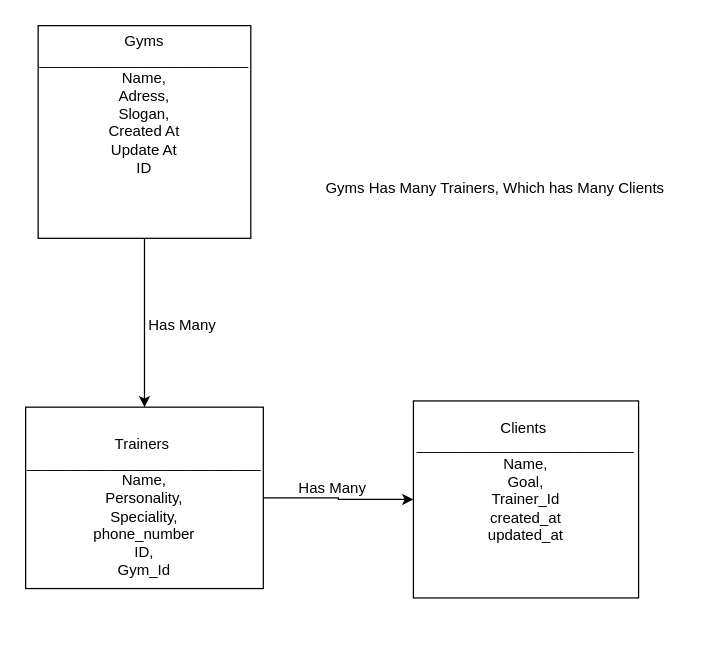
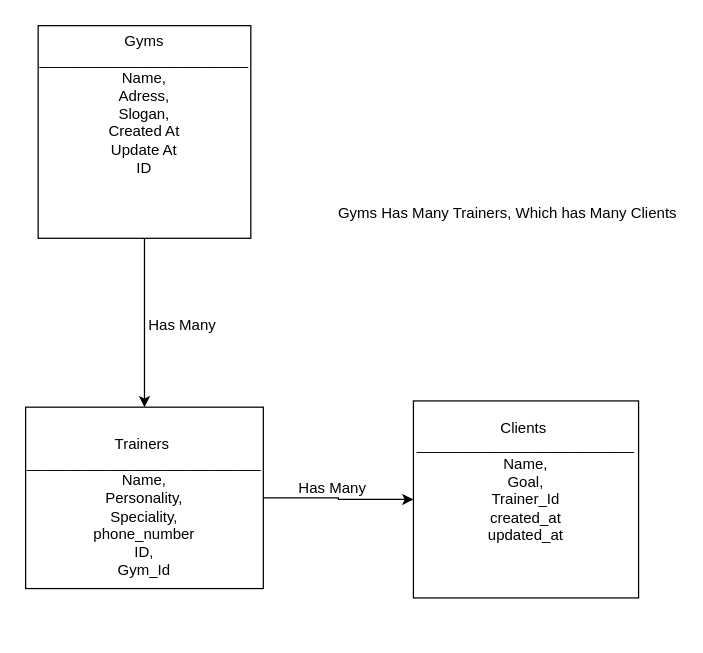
- <mxCell id="9" value="Gyms Has Many Trainers, Which has Many Clients" style="text;html=1;align=center;verticalAlign=middle;resizable=0;points=[];autosize=1;strokeColor=none;" vertex="1" parent="1"><mxGeometry x="250" y="140" width="290" height="20" as="geometry" /></mxCell>
+ <mxCell id="9" value="Gyms Has Many Trainers, Which has Many Clients" style="text;html=1;align=center;verticalAlign=middle;resizable=0;points=[];autosize=1;strokeColor=none;" vertex="1" parent="1"><mxGeometry x="260" y="160" width="290" height="20" as="geometry" /></mxCell>
